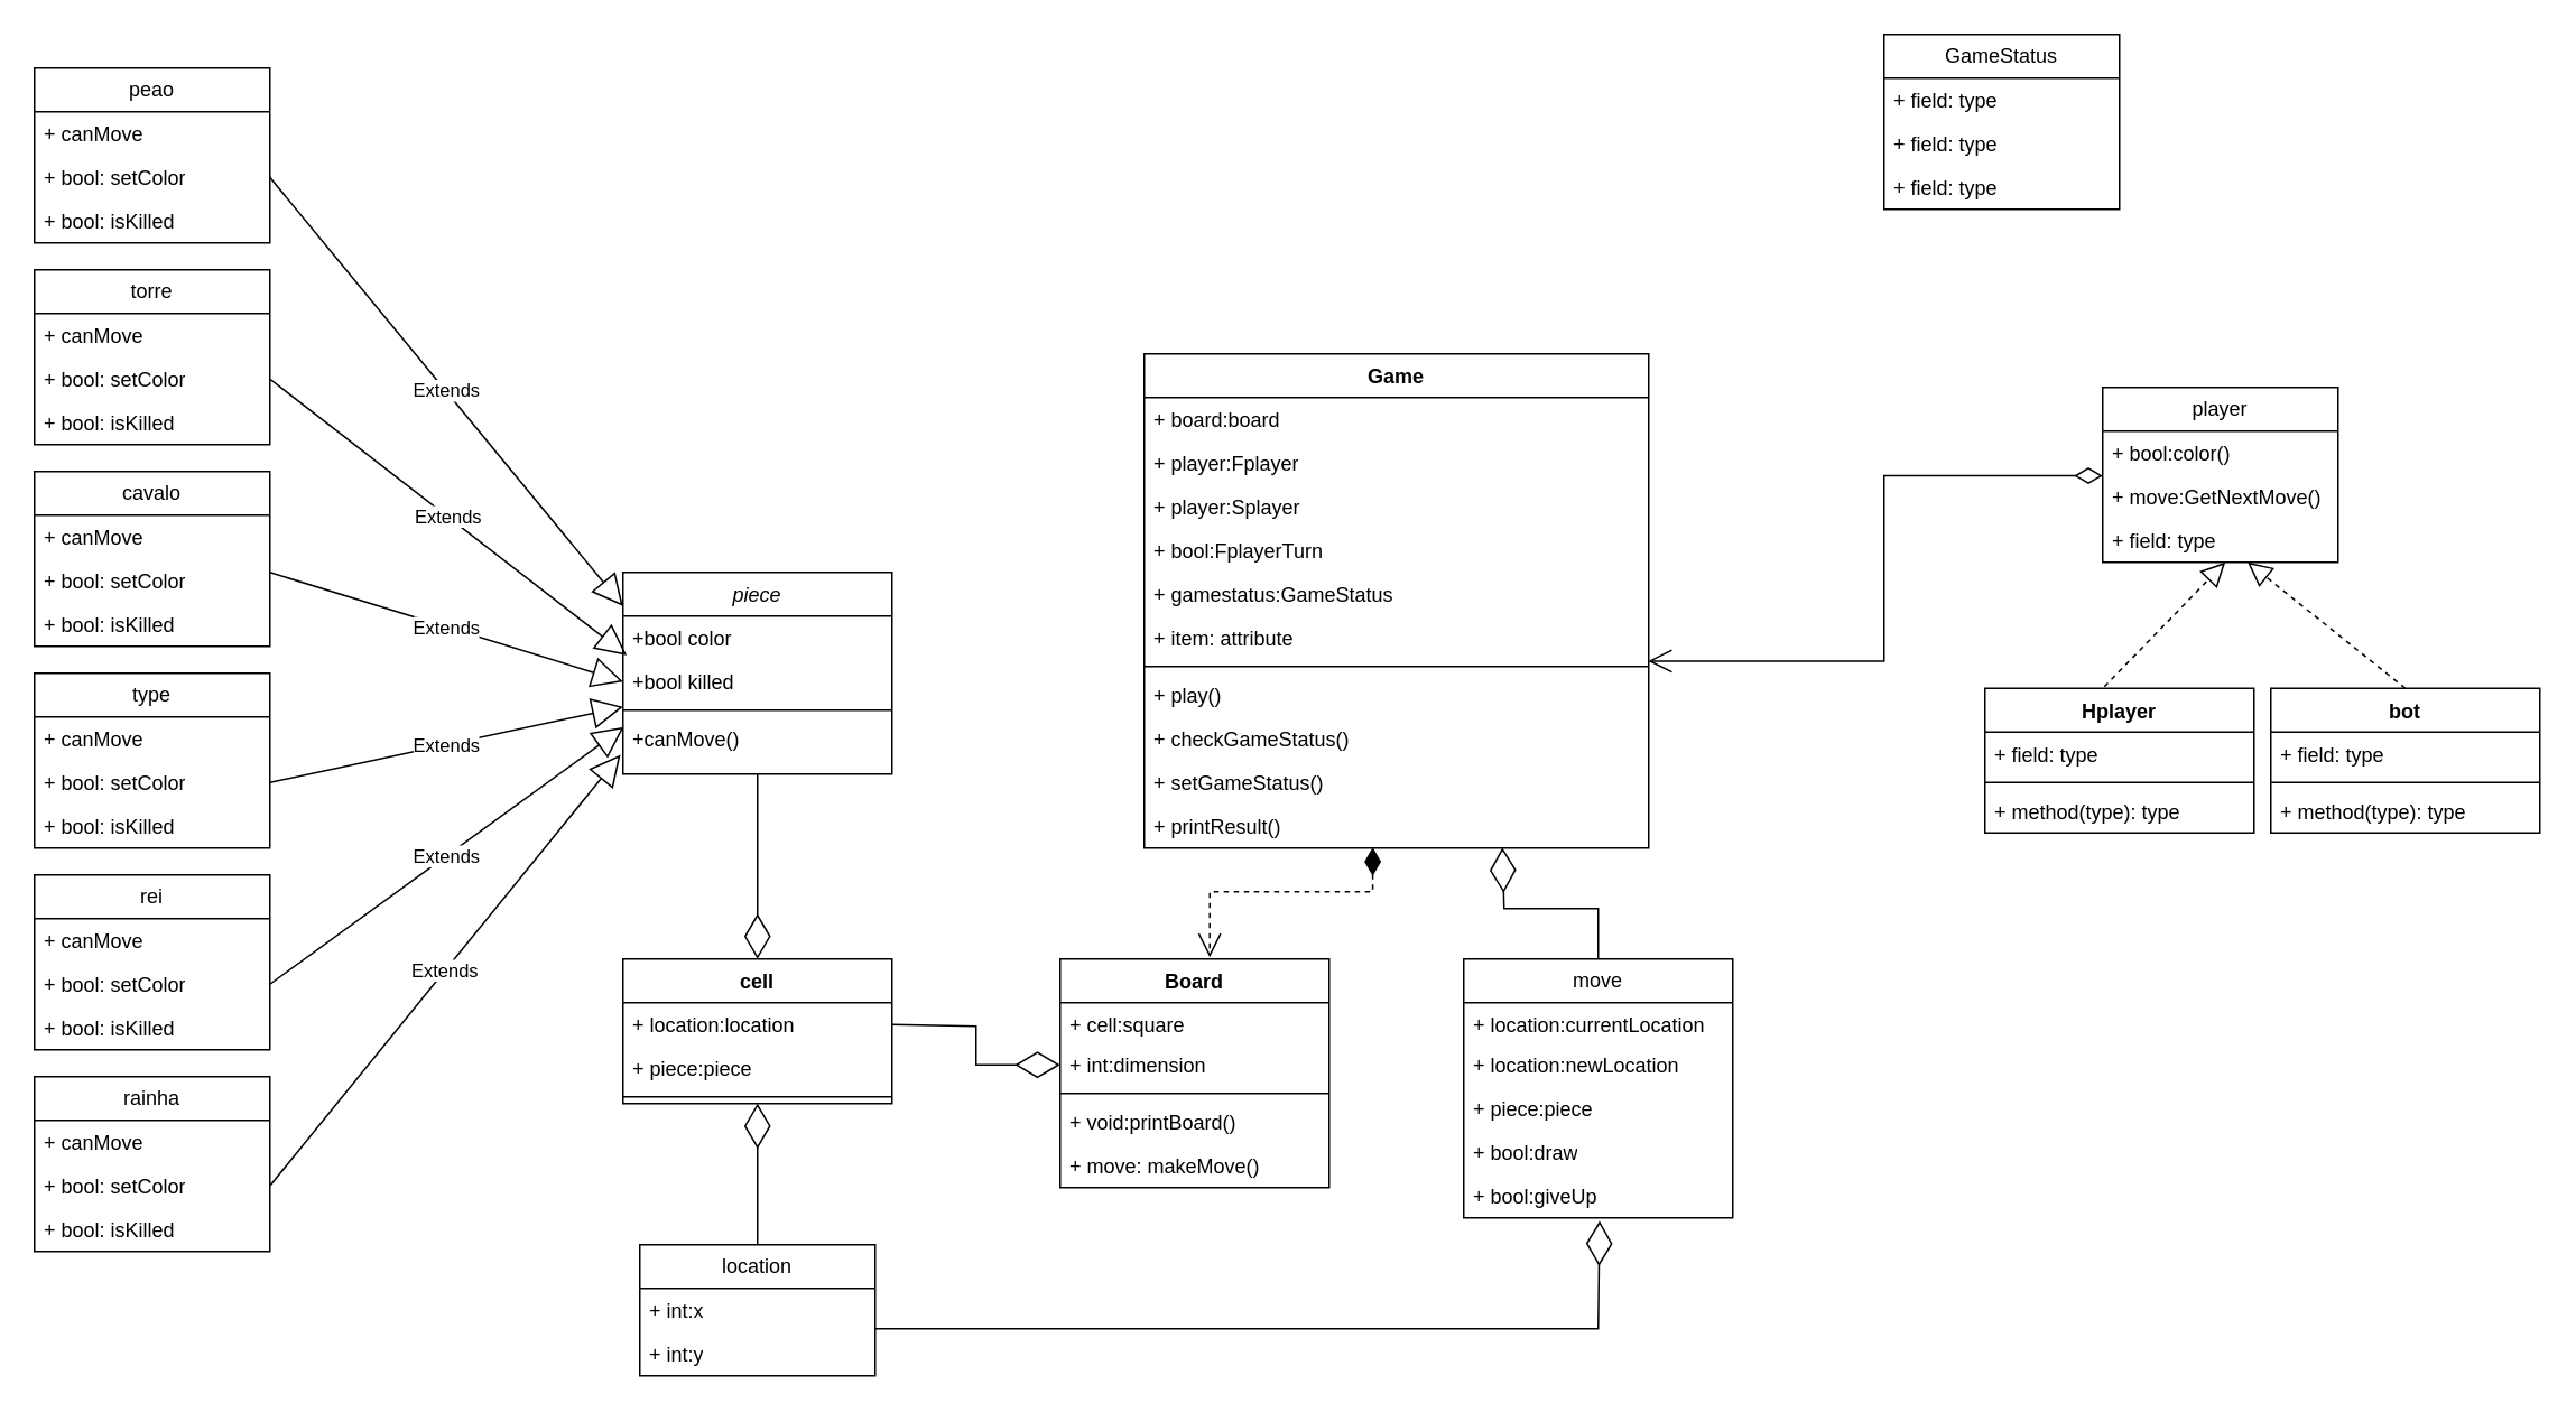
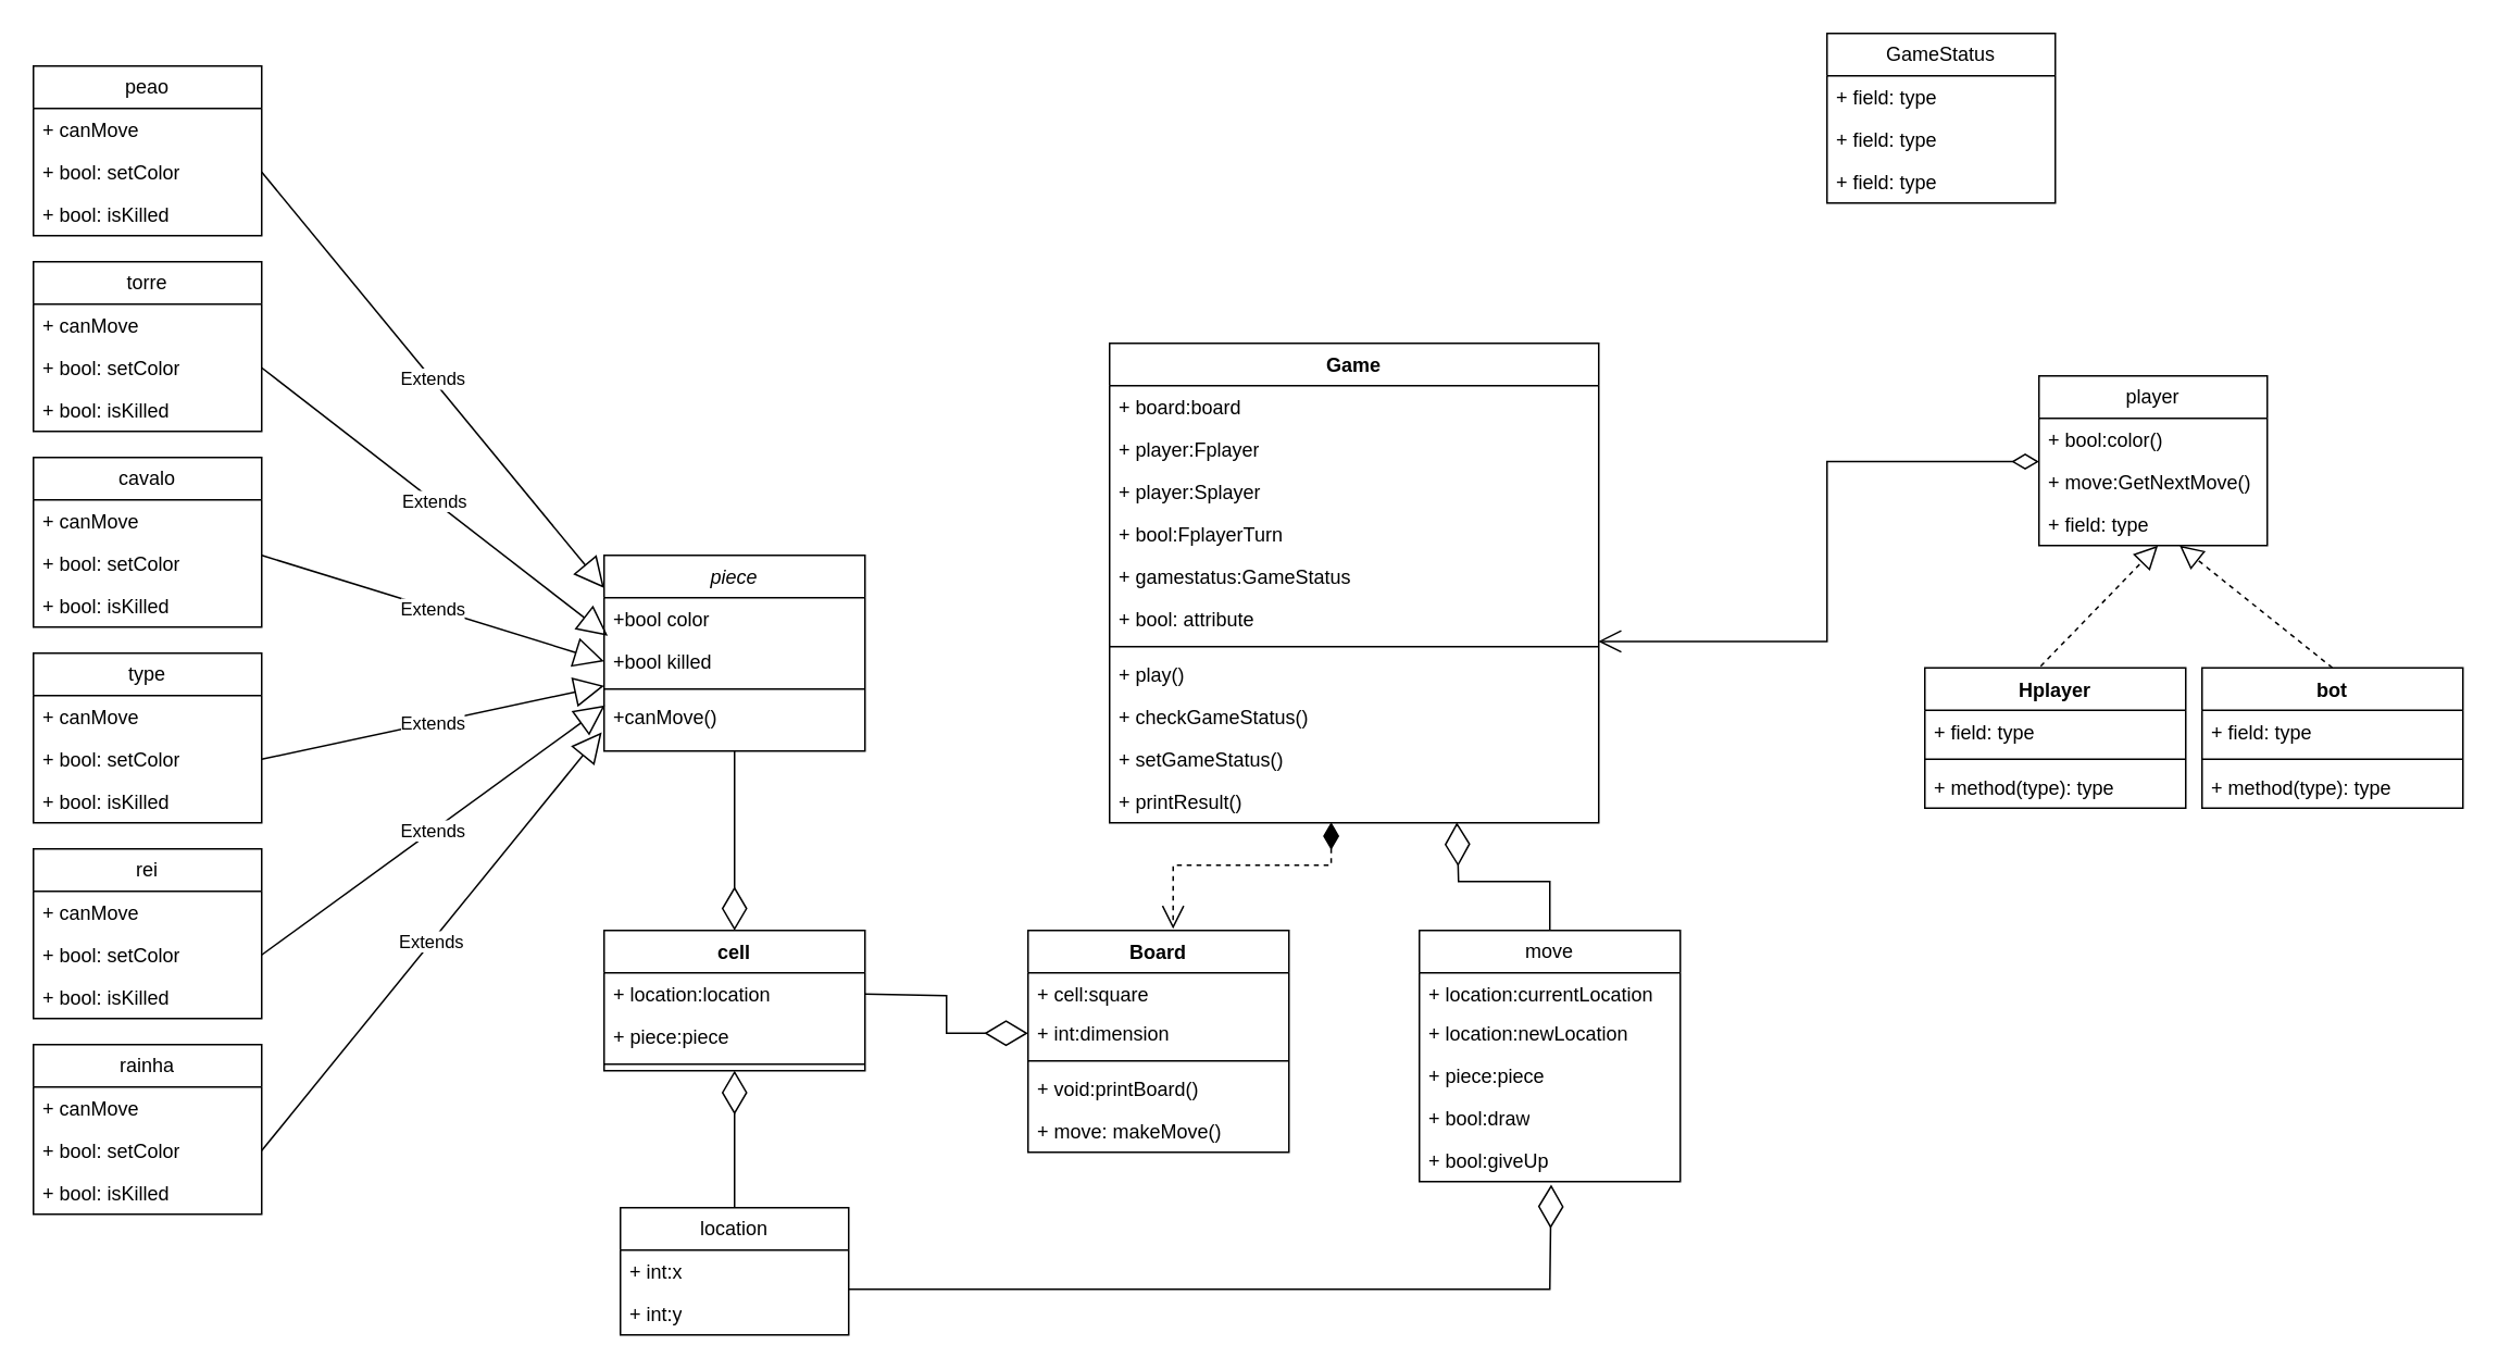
- <mxCell id="66" value="+ item: attribute" style="text;strokeColor=none;fillColor=none;align=left;verticalAlign=top;spacingLeft=4;spacingRight=4;overflow=hidden;rotatable=0;points=[[0,0.5],[1,0.5]];portConstraint=eastwest;whiteSpace=wrap;html=1;" vertex="1" parent="60"><mxGeometry y="156" width="300" height="26" as="geometry" /></mxCell>
+ <mxCell id="66" value="+ bool: attribute" style="text;strokeColor=none;fillColor=none;align=left;verticalAlign=top;spacingLeft=4;spacingRight=4;overflow=hidden;rotatable=0;points=[[0,0.5],[1,0.5]];portConstraint=eastwest;whiteSpace=wrap;html=1;" vertex="1" parent="60"><mxGeometry y="156" width="300" height="26" as="geometry" /></mxCell>
